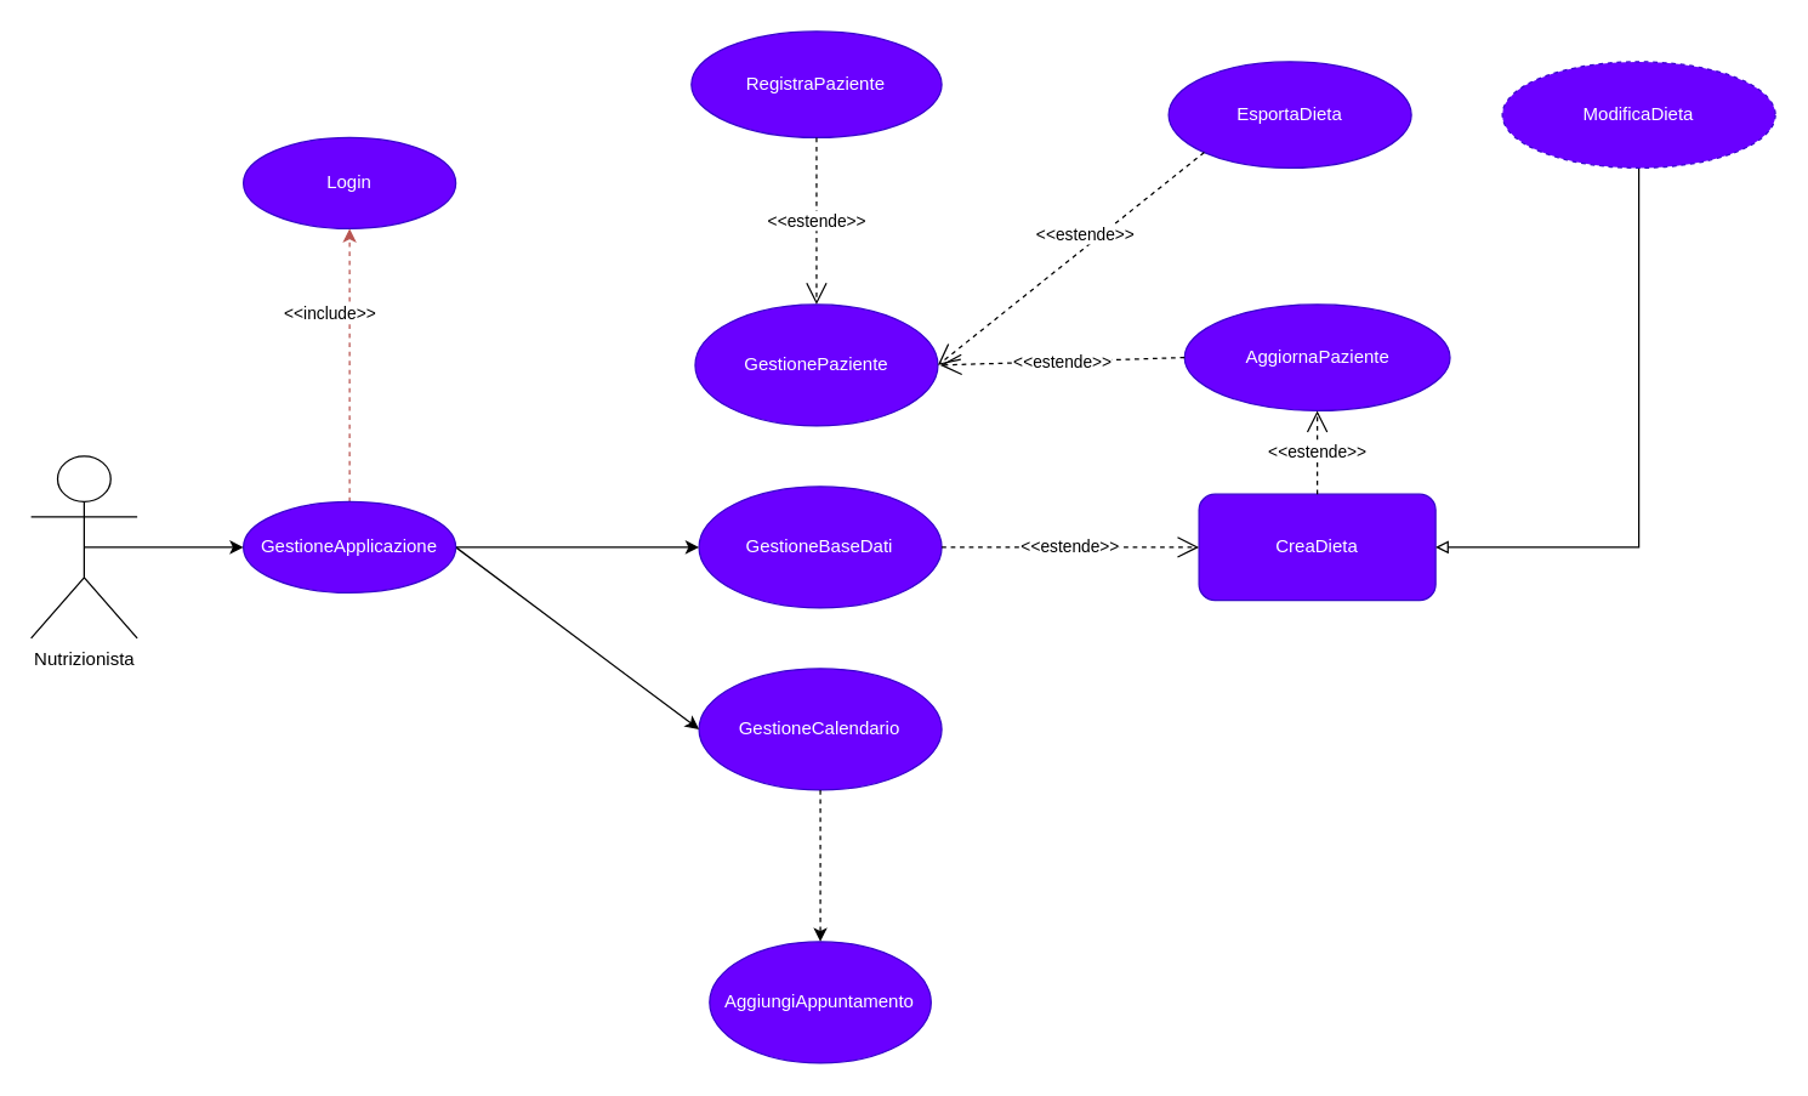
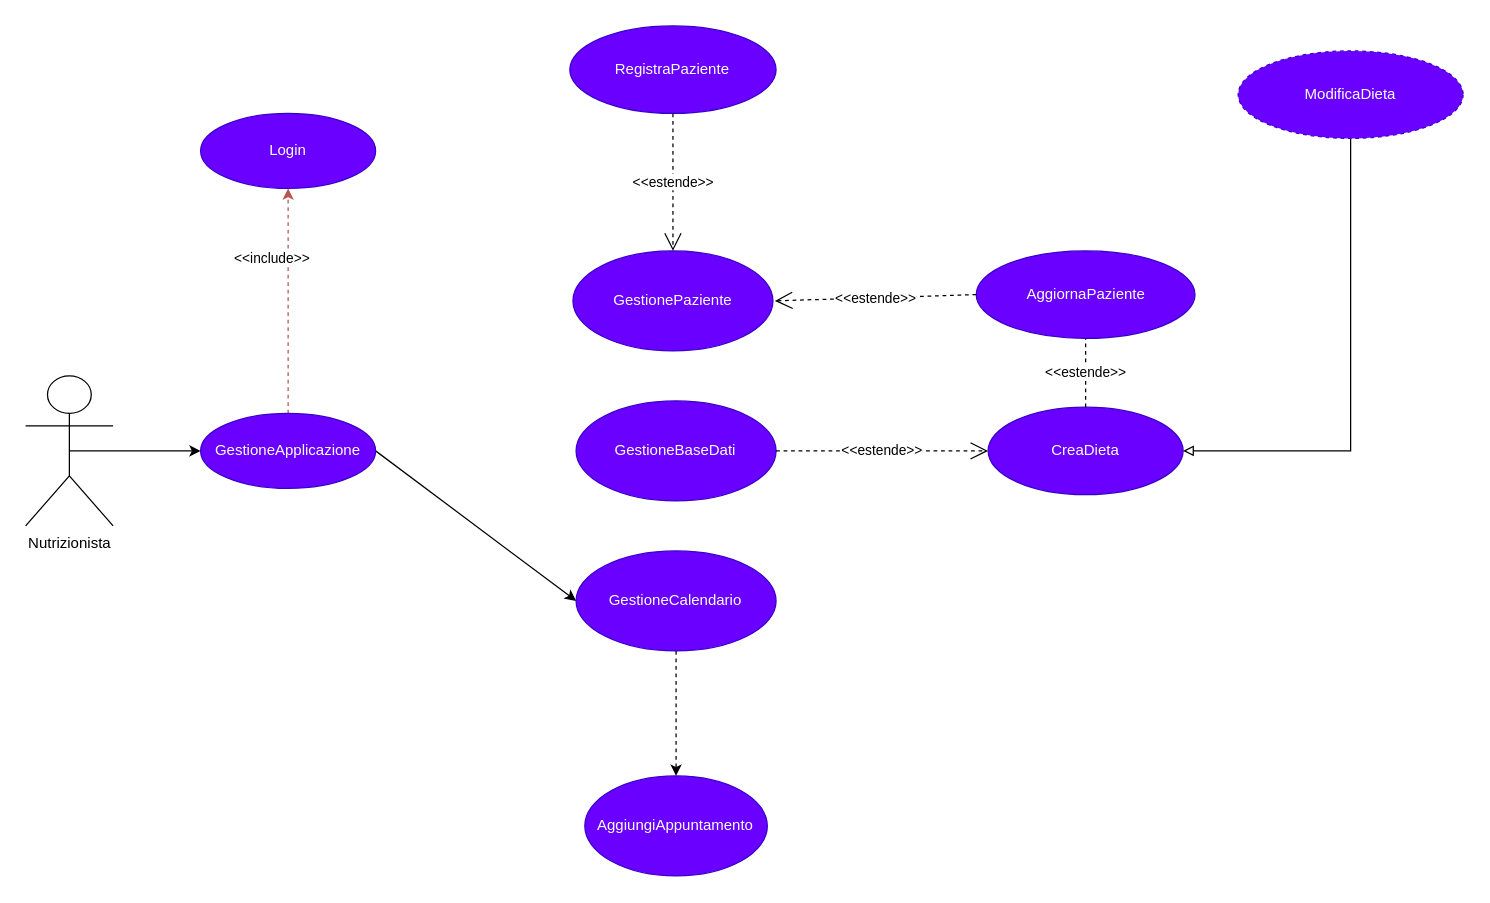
- <mxCell id="7" value="EsportaDieta" style="ellipse;whiteSpace=wrap;html=1;fillColor=#6a00ff;fontColor=#ffffff;strokeColor=#3700CC;" parent="1" vertex="1"><mxGeometry x="770" y="40" width="160" height="70" as="geometry" /></mxCell>
- <mxCell id="21" value="&amp;lt;&amp;lt;estende&amp;gt;&amp;gt;" style="endArrow=open;endSize=12;dashed=1;html=1;rounded=0;fontFamily=Helvetica;exitX=0;exitY=1;exitDx=0;exitDy=0;entryX=1;entryY=0.5;entryDx=0;entryDy=0;" edge="1" parent="1" source="7" target="10"><mxGeometry x="-0.145" y="-7" width="160" relative="1" as="geometry"><mxPoint x="627.86" y="370" as="sourcePoint" /><mxPoint x="1020.344" y="259.586" as="targetPoint" /><mxPoint x="1" as="offset" /></mxGeometry></mxCell>
- <mxCell id="20" value="&amp;lt;&amp;lt;estende&amp;gt;&amp;gt;" style="endArrow=open;endSize=12;dashed=1;html=1;rounded=0;fontFamily=Helvetica;entryX=0.5;entryY=1;entryDx=0;entryDy=0;" parent="1" source="5" target="8" edge="1"><mxGeometry width="160" relative="1" as="geometry"><mxPoint x="557.86" y="110" as="sourcePoint" /><mxPoint x="557.86" y="220" as="targetPoint" /></mxGeometry></mxCell>
+ <mxCell id="20" value="&amp;lt;&amp;lt;estende&amp;gt;&amp;gt;" style="endArrow=none;endSize=12;dashed=1;html=1;rounded=0;fontFamily=Helvetica;entryX=0.5;entryY=1;entryDx=0;entryDy=0;" parent="1" source="5" target="8" edge="1"><mxGeometry width="160" relative="1" as="geometry"><mxPoint x="557.86" y="110" as="sourcePoint" /><mxPoint x="557.86" y="220" as="targetPoint" /></mxGeometry></mxCell>
- <mxCell id="14" value="" style="endArrow=classic;html=1;rounded=0;entryX=0;entryY=0.5;entryDx=0;entryDy=0;" parent="1" source="23" target="9" edge="1"><mxGeometry width="50" height="50" relative="1" as="geometry"><mxPoint x="405.36" y="350" as="sourcePoint" /><mxPoint x="395.36" y="230" as="targetPoint" /></mxGeometry></mxCell>
- <mxCell id="5" value="CreaDieta" style="whiteSpace=wrap;html=1;fillColor=#6a00ff;fontColor=#ffffff;strokeColor=#3700CC;rounded=1;" parent="1" vertex="1"><mxGeometry x="790" y="325" width="156" height="70" as="geometry" /></mxCell>
+ <mxCell id="5" value="CreaDieta" style="ellipse;whiteSpace=wrap;html=1;fillColor=#6a00ff;fontColor=#ffffff;strokeColor=#3700CC;" parent="1" vertex="1"><mxGeometry x="790" y="325" width="156" height="70" as="geometry" /></mxCell>
